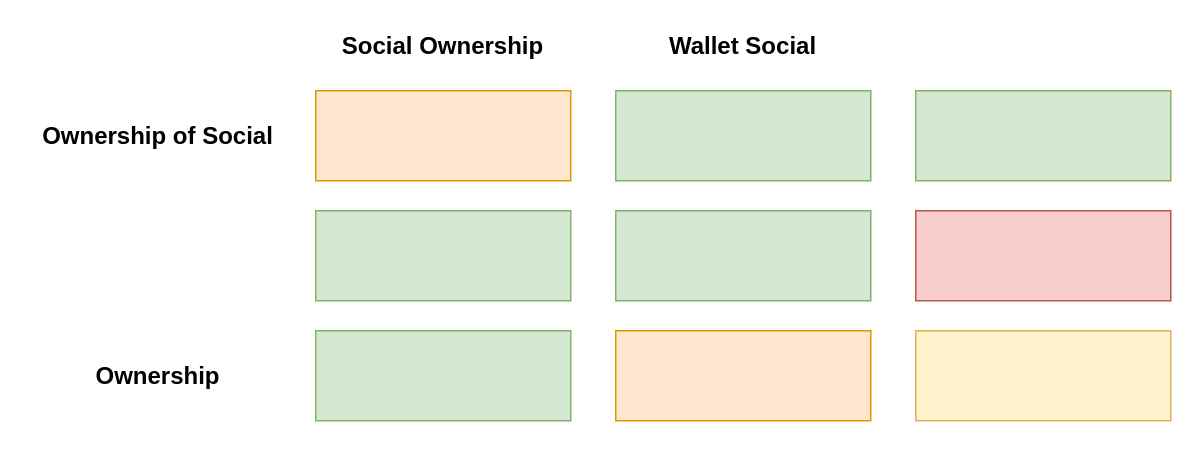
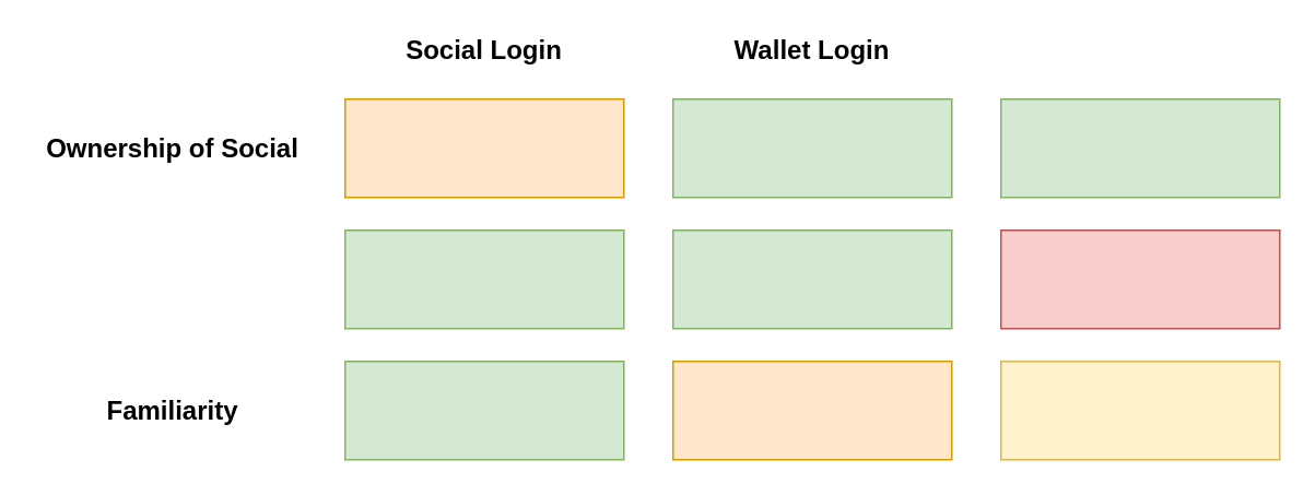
- <mxCell id="3" value="Social Ownership" style="text;html=1;strokeColor=none;fillColor=none;align=center;verticalAlign=middle;whiteSpace=wrap;rounded=0;fontSize=16;fontStyle=1" vertex="1" parent="1"><mxGeometry x="210" y="20" width="170" height="20" as="geometry" /></mxCell>
+ <mxCell id="3" value="Social Login" style="text;html=1;strokeColor=none;fillColor=none;align=center;verticalAlign=middle;whiteSpace=wrap;rounded=0;fontSize=16;fontStyle=1" vertex="1" parent="1"><mxGeometry x="210" y="20" width="170" height="20" as="geometry" /></mxCell>
- <mxCell id="5" value="Wallet Social" style="text;html=1;strokeColor=none;fillColor=none;align=center;verticalAlign=middle;whiteSpace=wrap;rounded=0;fontSize=16;fontStyle=1" vertex="1" parent="1"><mxGeometry x="410" y="20" width="170" height="20" as="geometry" /></mxCell>
+ <mxCell id="5" value="Wallet Login" style="text;html=1;strokeColor=none;fillColor=none;align=center;verticalAlign=middle;whiteSpace=wrap;rounded=0;fontSize=16;fontStyle=1" vertex="1" parent="1"><mxGeometry x="410" y="20" width="170" height="20" as="geometry" /></mxCell>
- <mxCell id="14" value="Ownership" style="text;html=1;strokeColor=none;fillColor=none;align=center;verticalAlign=middle;whiteSpace=wrap;rounded=0;fontSize=16;fontStyle=1" vertex="1" parent="1"><mxGeometry x="20" y="240" width="170" height="20" as="geometry" /></mxCell>
+ <mxCell id="14" value="Familiarity" style="text;html=1;strokeColor=none;fillColor=none;align=center;verticalAlign=middle;whiteSpace=wrap;rounded=0;fontSize=16;fontStyle=1" vertex="1" parent="1"><mxGeometry x="20" y="240" width="170" height="20" as="geometry" /></mxCell>
